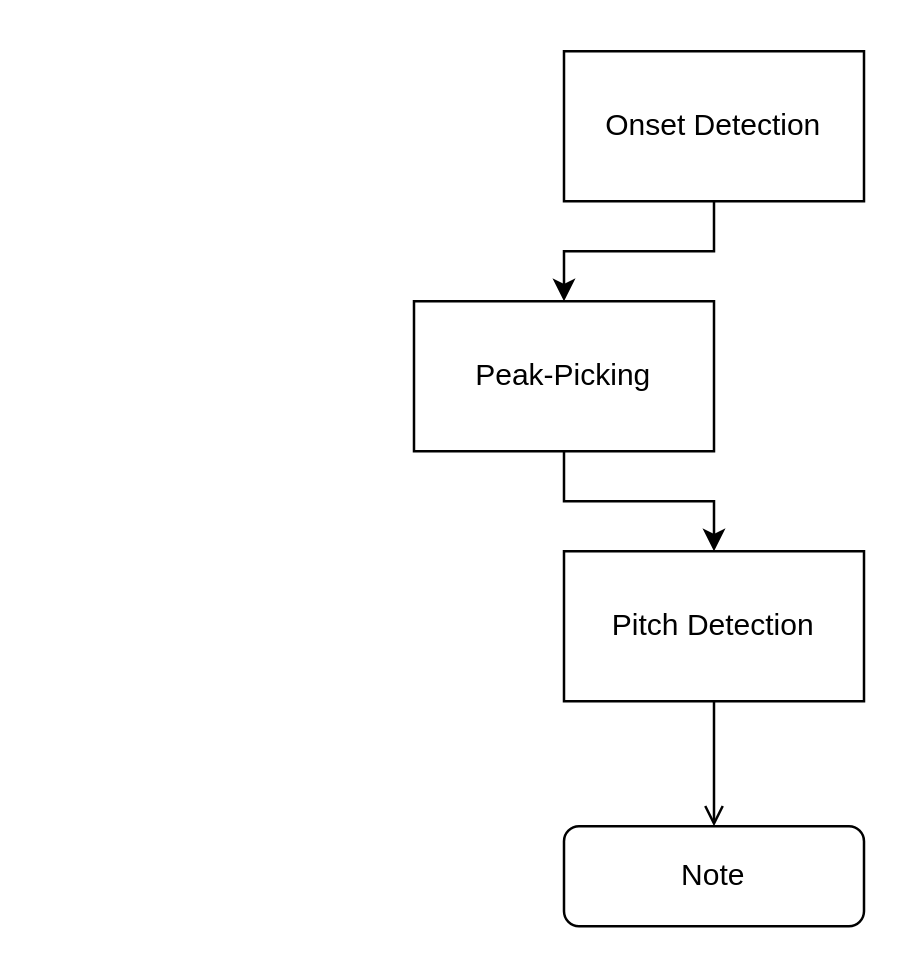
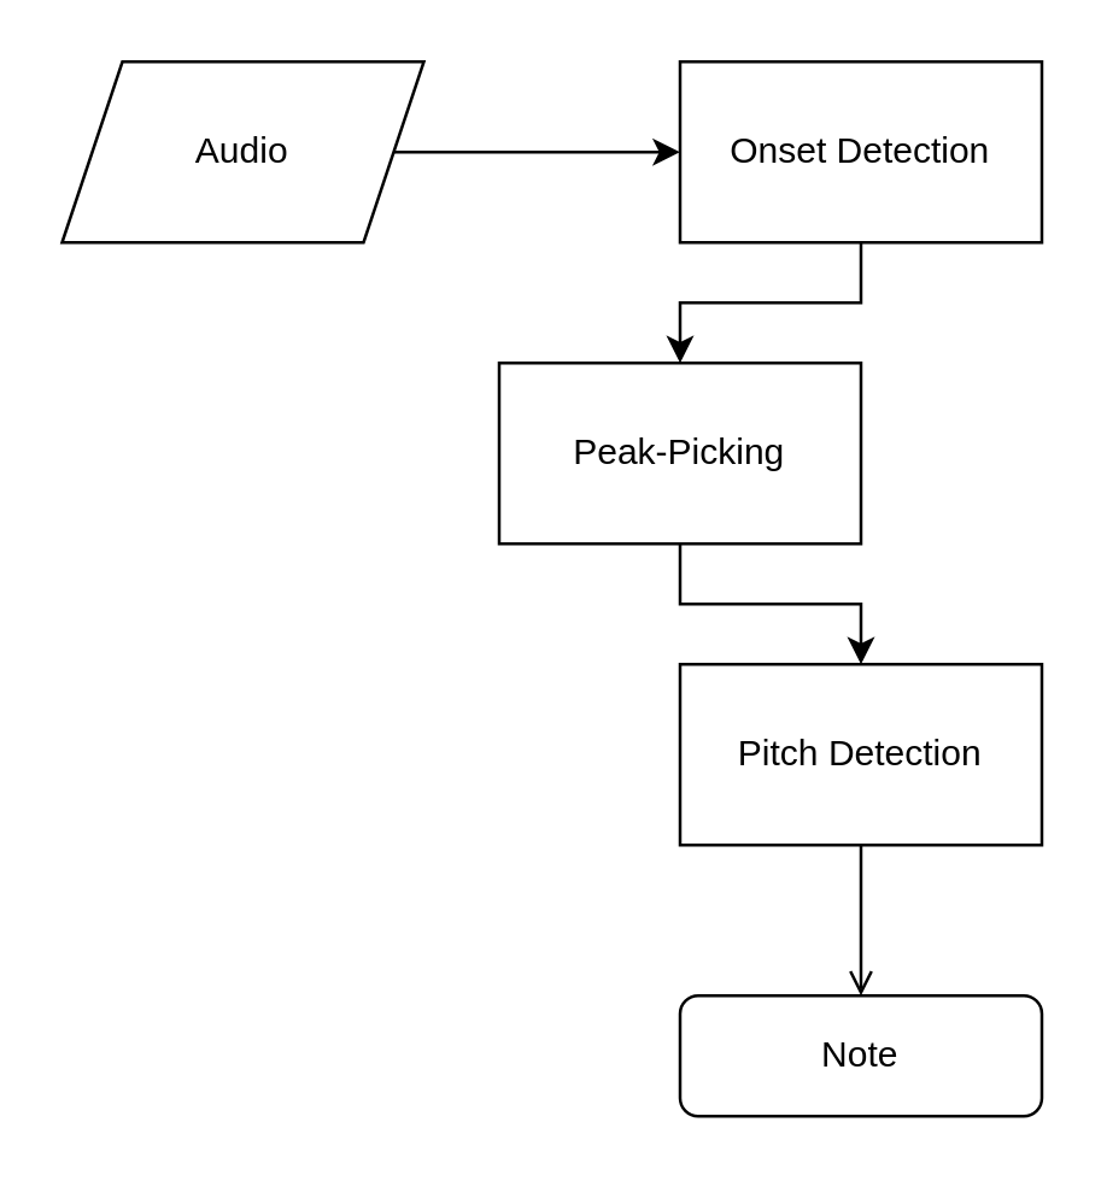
+ <mxCell id="3" value="Audio" style="shape=parallelogram;perimeter=parallelogramPerimeter;whiteSpace=wrap;html=1;fixedSize=1;" parent="1" vertex="1"><mxGeometry x="20" y="20" width="120" height="60" as="geometry" /></mxCell>
+ <mxCell id="2" style="edgeStyle=orthogonalEdgeStyle;rounded=0;orthogonalLoop=1;jettySize=auto;html=1;entryX=0;entryY=0.5;entryDx=0;entryDy=0;" edge="1" parent="1" source="3" target="5"><mxGeometry relative="1" as="geometry" /></mxCell>
